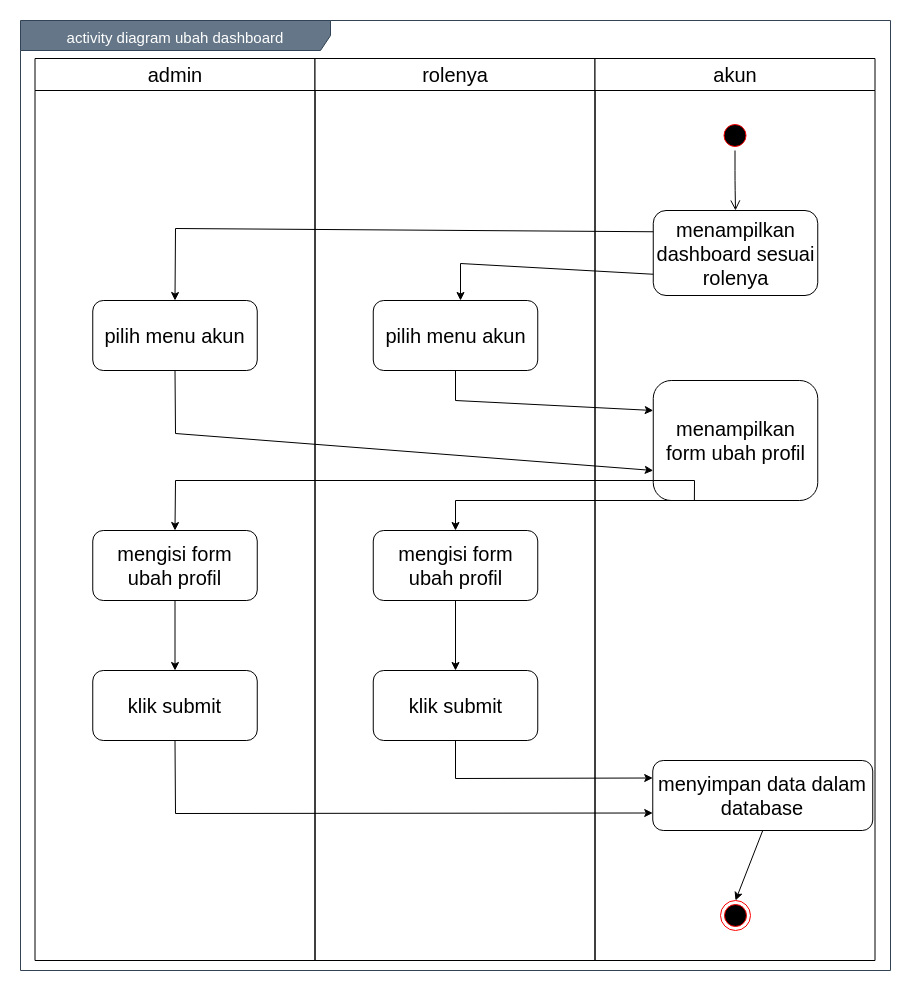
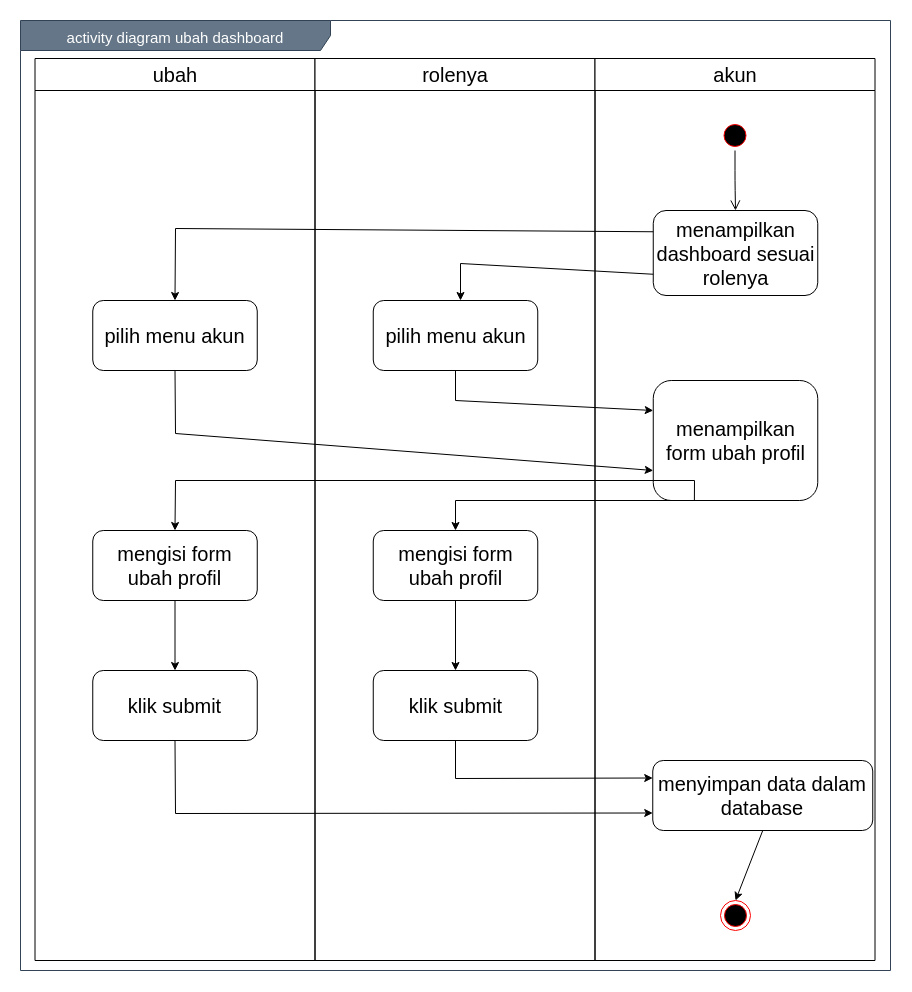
- <mxCell id="3" value="admin" style="swimlane;whiteSpace=wrap;fontSize=20;fontStyle=0;startSize=32;" vertex="1" parent="1"><mxGeometry x="34.5" y="58" width="280" height="902" as="geometry" /></mxCell>
+ <mxCell id="3" value="ubah" style="swimlane;whiteSpace=wrap;fontSize=20;fontStyle=0;startSize=32;" vertex="1" parent="1"><mxGeometry x="34.5" y="58" width="280" height="902" as="geometry" /></mxCell>
